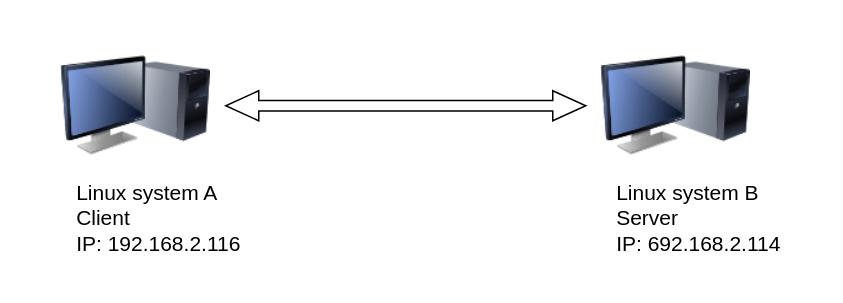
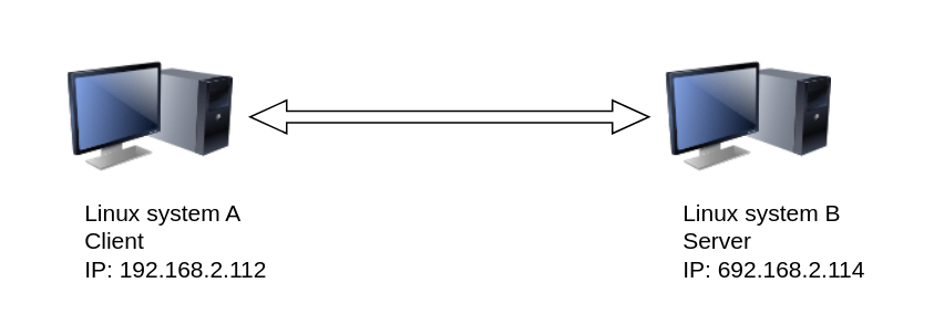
- <mxCell id="6" value="&lt;div style=&quot;text-align: left&quot;&gt;&lt;span style=&quot;font-size: 14px&quot;&gt;&lt;font color=&quot;#000000&quot;&gt;Linux system A&lt;/font&gt;&lt;/span&gt;&lt;/div&gt;&lt;font style=&quot;font-size: 14px&quot; color=&quot;#000000&quot;&gt;&lt;div style=&quot;text-align: left&quot;&gt;&lt;span&gt;Client&lt;/span&gt;&lt;/div&gt;&lt;div style=&quot;text-align: left&quot;&gt;&lt;span&gt;IP: 192.168.2.116&lt;/span&gt;&lt;/div&gt;&lt;/font&gt;" style="text;html=1;align=center;verticalAlign=middle;resizable=0;points=[];autosize=1;strokeColor=none;fillColor=none;" vertex="1" parent="1"><mxGeometry x="40" y="120" width="130" height="50" as="geometry" /></mxCell>
+ <mxCell id="6" value="&lt;div style=&quot;text-align: left&quot;&gt;&lt;span style=&quot;font-size: 14px&quot;&gt;&lt;font color=&quot;#000000&quot;&gt;Linux system A&lt;/font&gt;&lt;/span&gt;&lt;/div&gt;&lt;font style=&quot;font-size: 14px&quot; color=&quot;#000000&quot;&gt;&lt;div style=&quot;text-align: left&quot;&gt;&lt;span&gt;Client&lt;/span&gt;&lt;/div&gt;&lt;div style=&quot;text-align: left&quot;&gt;&lt;span&gt;IP: 192.168.2.112&lt;/span&gt;&lt;/div&gt;&lt;/font&gt;" style="text;html=1;align=center;verticalAlign=middle;resizable=0;points=[];autosize=1;strokeColor=none;fillColor=none;" vertex="1" parent="1"><mxGeometry x="40" y="120" width="130" height="50" as="geometry" /></mxCell>
